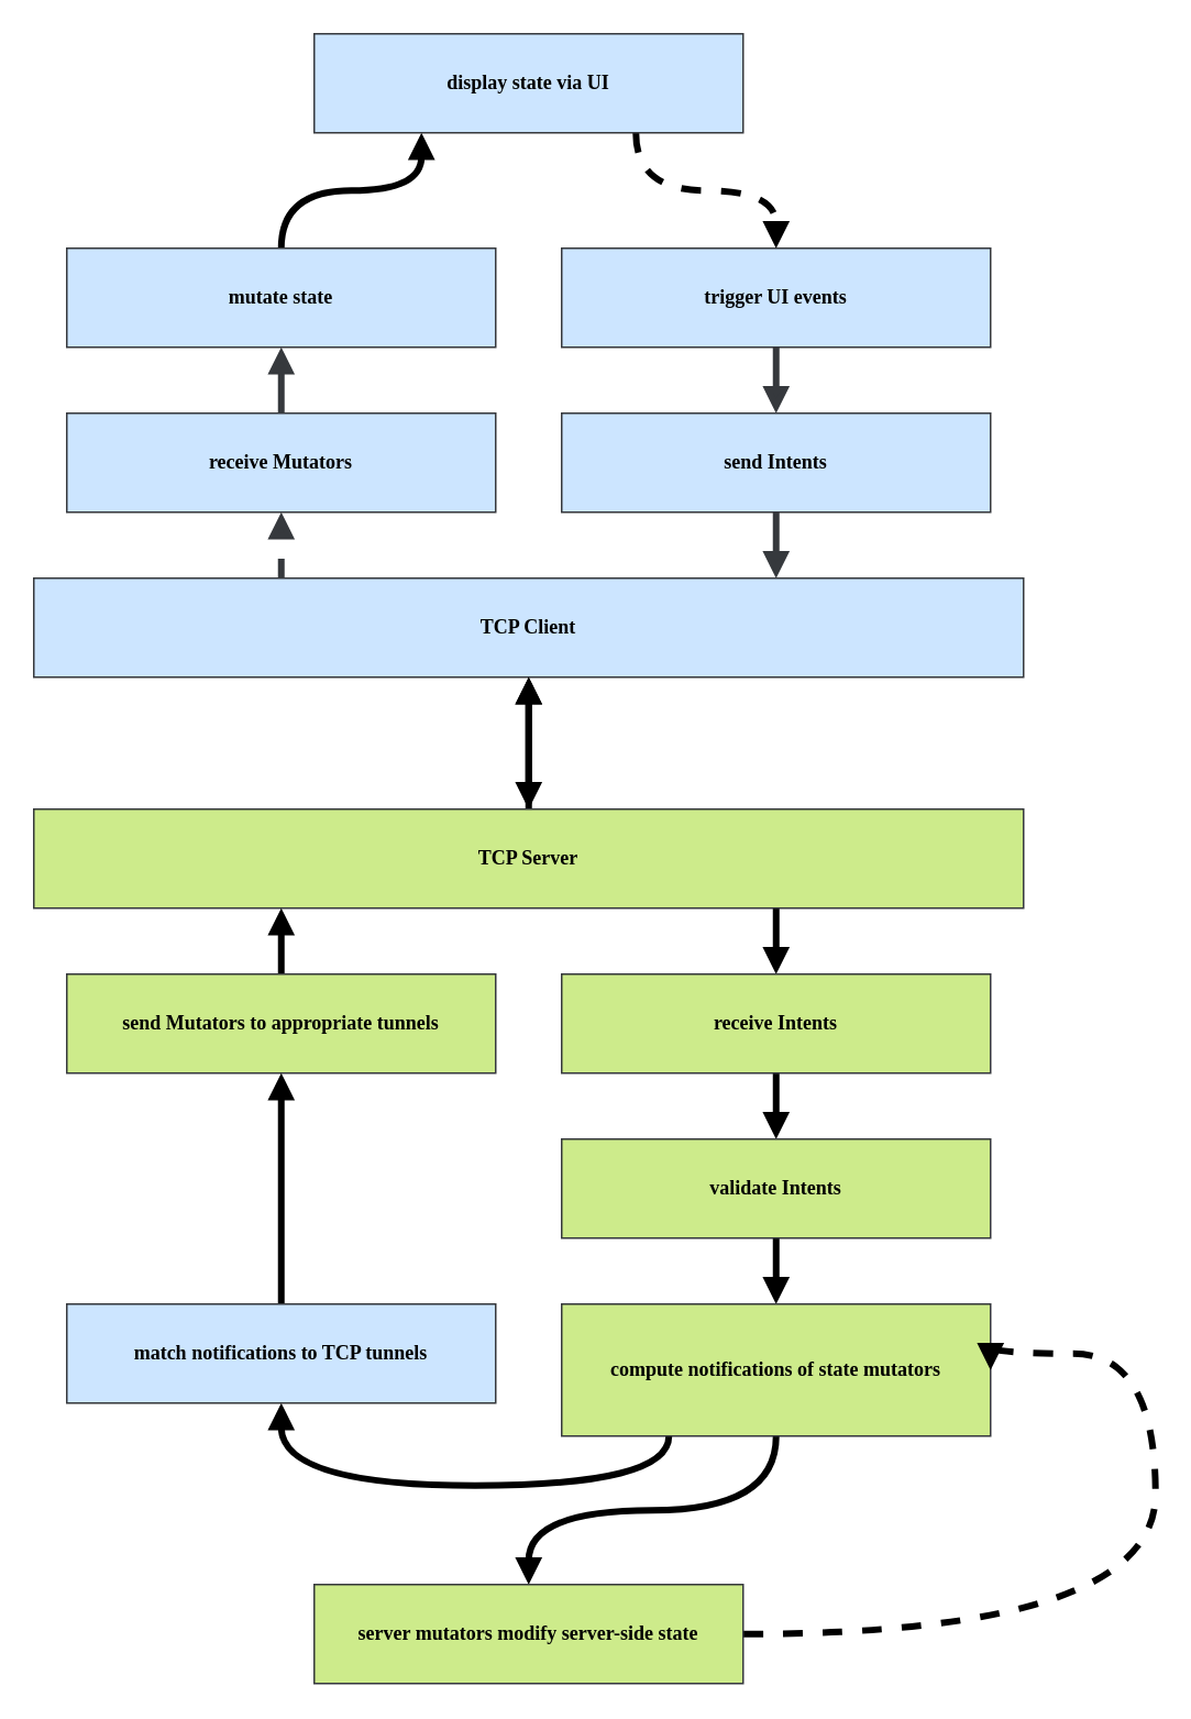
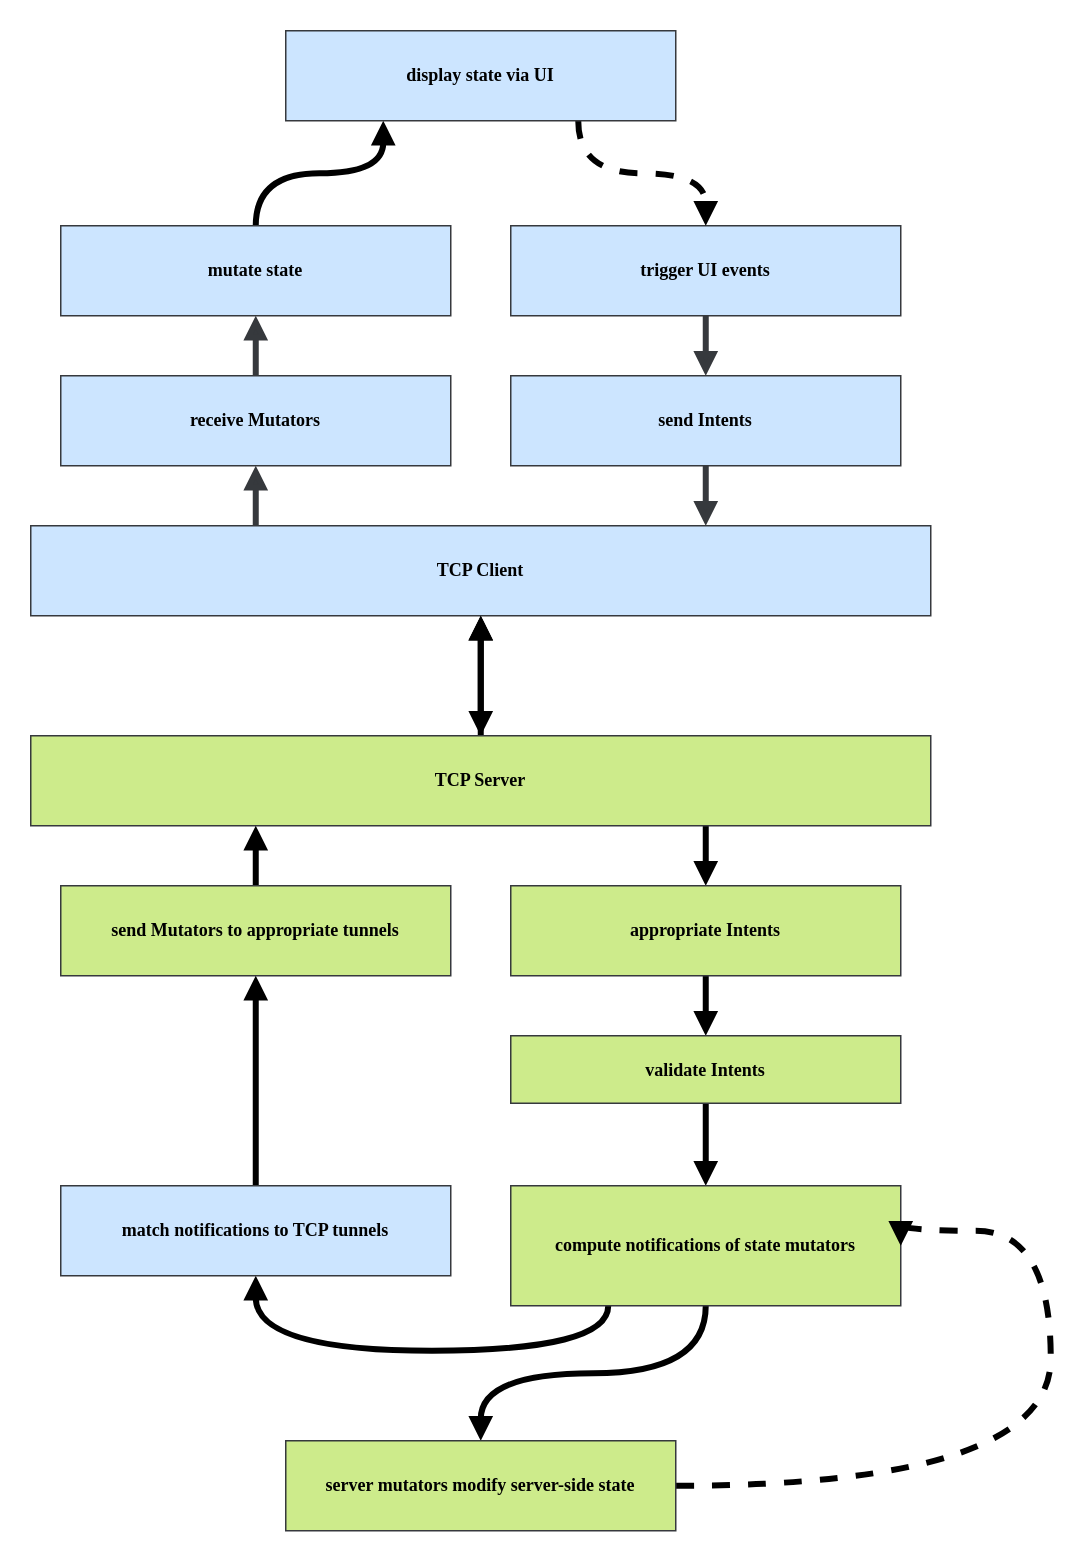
- <mxCell id="2" style="edgeStyle=orthogonalEdgeStyle;curved=1;rounded=0;orthogonalLoop=1;jettySize=auto;html=1;exitX=0.25;exitY=0;exitDx=0;exitDy=0;entryX=0.5;entryY=1;entryDx=0;entryDy=0;endArrow=block;endFill=1;strokeWidth=4;fontFamily=Verdana;fillColor=#cce5ff;strokeColor=#36393d;dashed=1;" edge="1" parent="1" source="3" target="5"><mxGeometry relative="1" as="geometry" /></mxCell>
+ <mxCell id="2" style="edgeStyle=orthogonalEdgeStyle;curved=1;rounded=0;orthogonalLoop=1;jettySize=auto;html=1;exitX=0.25;exitY=0;exitDx=0;exitDy=0;entryX=0.5;entryY=1;entryDx=0;entryDy=0;endArrow=block;endFill=1;strokeWidth=4;fontFamily=Verdana;fillColor=#cce5ff;strokeColor=#36393d;" edge="1" parent="1" source="3" target="5"><mxGeometry relative="1" as="geometry" /></mxCell>
- <mxCell id="21" value="receive Intents" style="rounded=0;whiteSpace=wrap;html=1;fillColor=#cdeb8b;strokeColor=#36393d;fontStyle=1;fontFamily=Verdana;" vertex="1" parent="1"><mxGeometry x="340" y="590" width="260" height="60" as="geometry" /></mxCell>
+ <mxCell id="21" value="appropriate Intents" style="rounded=0;whiteSpace=wrap;html=1;fillColor=#cdeb8b;strokeColor=#36393d;fontStyle=1;fontFamily=Verdana;" vertex="1" parent="1"><mxGeometry x="340" y="590" width="260" height="60" as="geometry" /></mxCell>
- <mxCell id="23" value="validate Intents" style="rounded=0;whiteSpace=wrap;html=1;fillColor=#cdeb8b;strokeColor=#36393d;fontStyle=1;fontFamily=Verdana;" vertex="1" parent="1"><mxGeometry x="340" y="690" width="260" height="60" as="geometry" /></mxCell>
+ <mxCell id="23" value="validate Intents" style="rounded=0;whiteSpace=wrap;html=1;fillColor=#cdeb8b;strokeColor=#36393d;fontStyle=1;fontFamily=Verdana;" vertex="1" parent="1"><mxGeometry x="340" y="690" width="260" height="45" as="geometry" /></mxCell>
